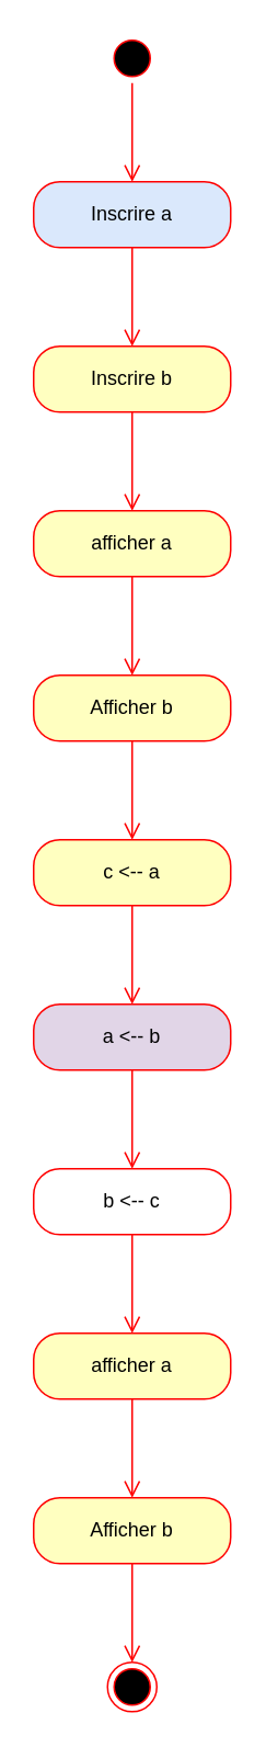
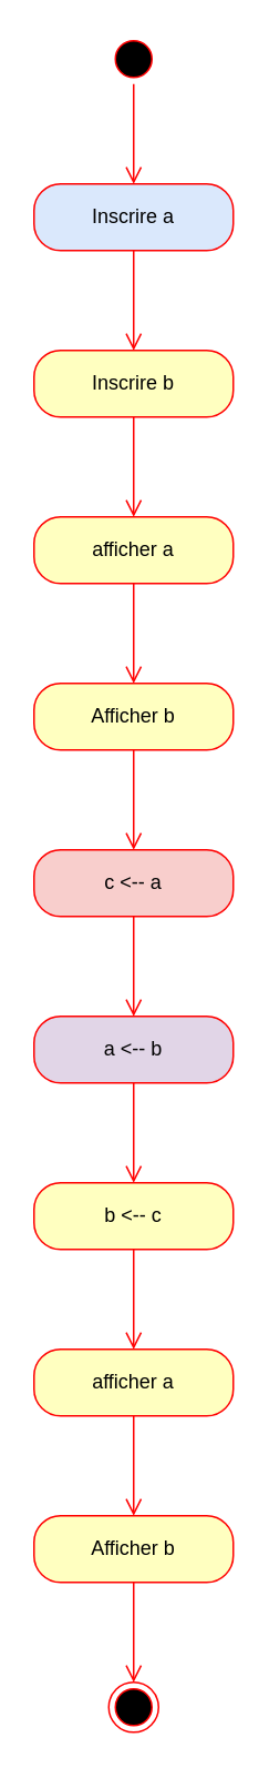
- <mxCell id="12" value="c &amp;lt;-- a" style="rounded=1;whiteSpace=wrap;html=1;arcSize=40;fontColor=#000000;fillColor=#ffffc0;strokeColor=#ff0000;" vertex="1" parent="1"><mxGeometry x="20" y="510" width="120" height="40" as="geometry" /></mxCell>
+ <mxCell id="12" value="c &amp;lt;-- a" style="rounded=1;whiteSpace=wrap;html=1;arcSize=40;fontColor=#000000;fillColor=#f8cecc;strokeColor=#ff0000;" vertex="1" parent="1"><mxGeometry x="20" y="510" width="120" height="40" as="geometry" /></mxCell>
- <mxCell id="16" value="b &amp;lt;-- c" style="rounded=1;whiteSpace=wrap;html=1;arcSize=40;fontColor=#000000;fillColor=#ffffff;strokeColor=#ff0000;" vertex="1" parent="1"><mxGeometry x="20" y="710" width="120" height="40" as="geometry" /></mxCell>
+ <mxCell id="16" value="b &amp;lt;-- c" style="rounded=1;whiteSpace=wrap;html=1;arcSize=40;fontColor=#000000;fillColor=#ffffc0;strokeColor=#ff0000;" vertex="1" parent="1"><mxGeometry x="20" y="710" width="120" height="40" as="geometry" /></mxCell>
